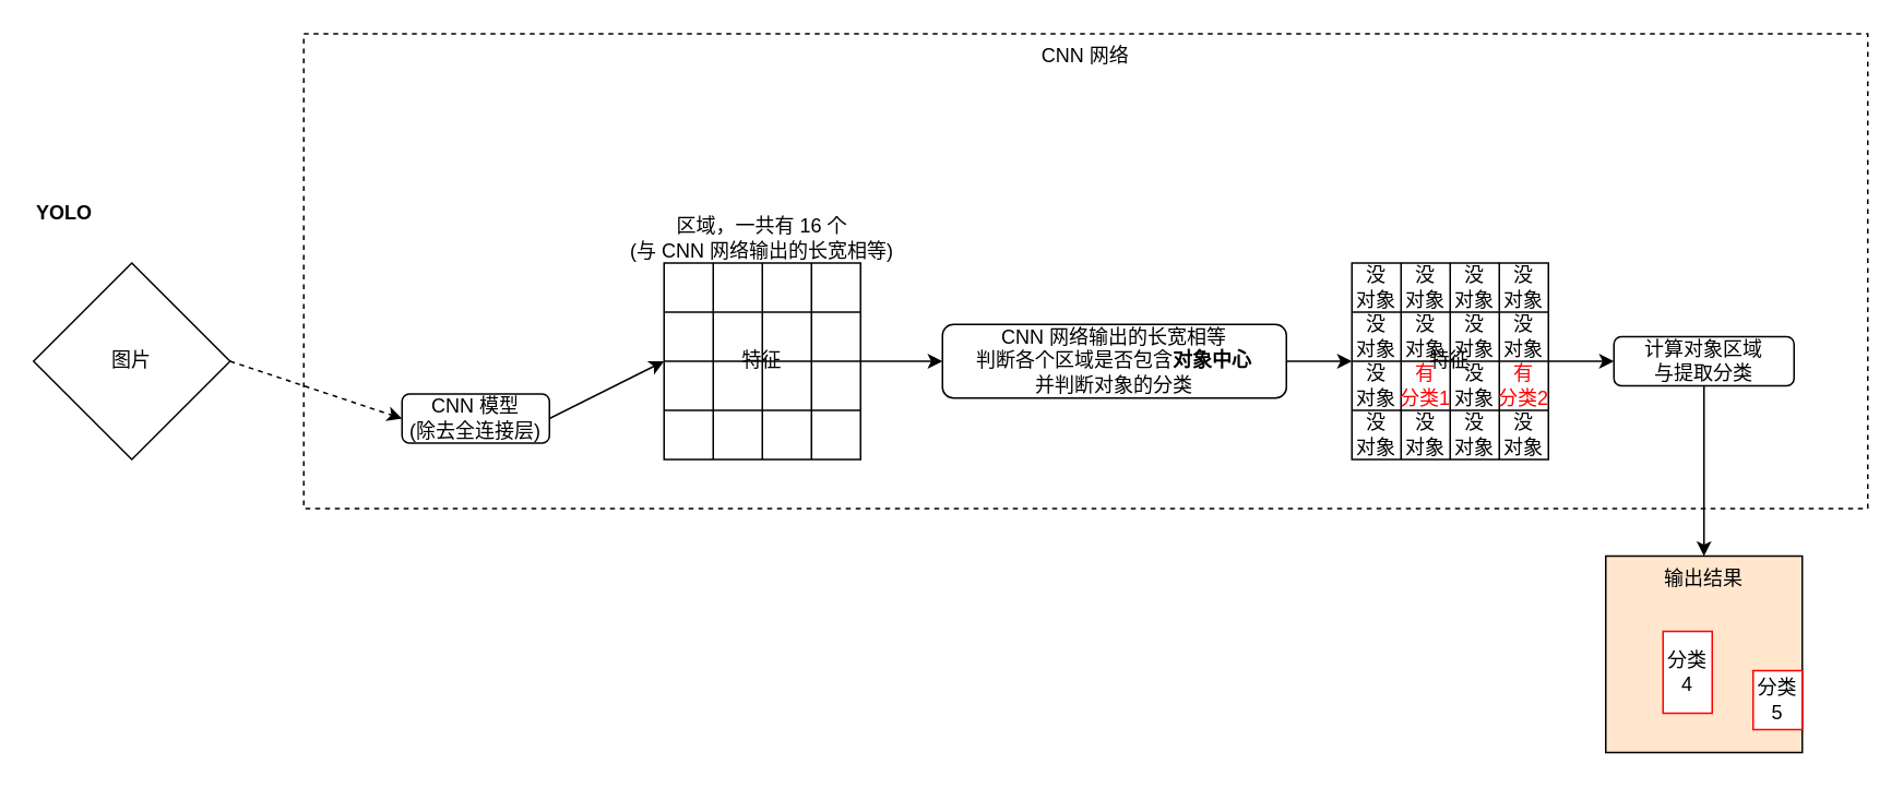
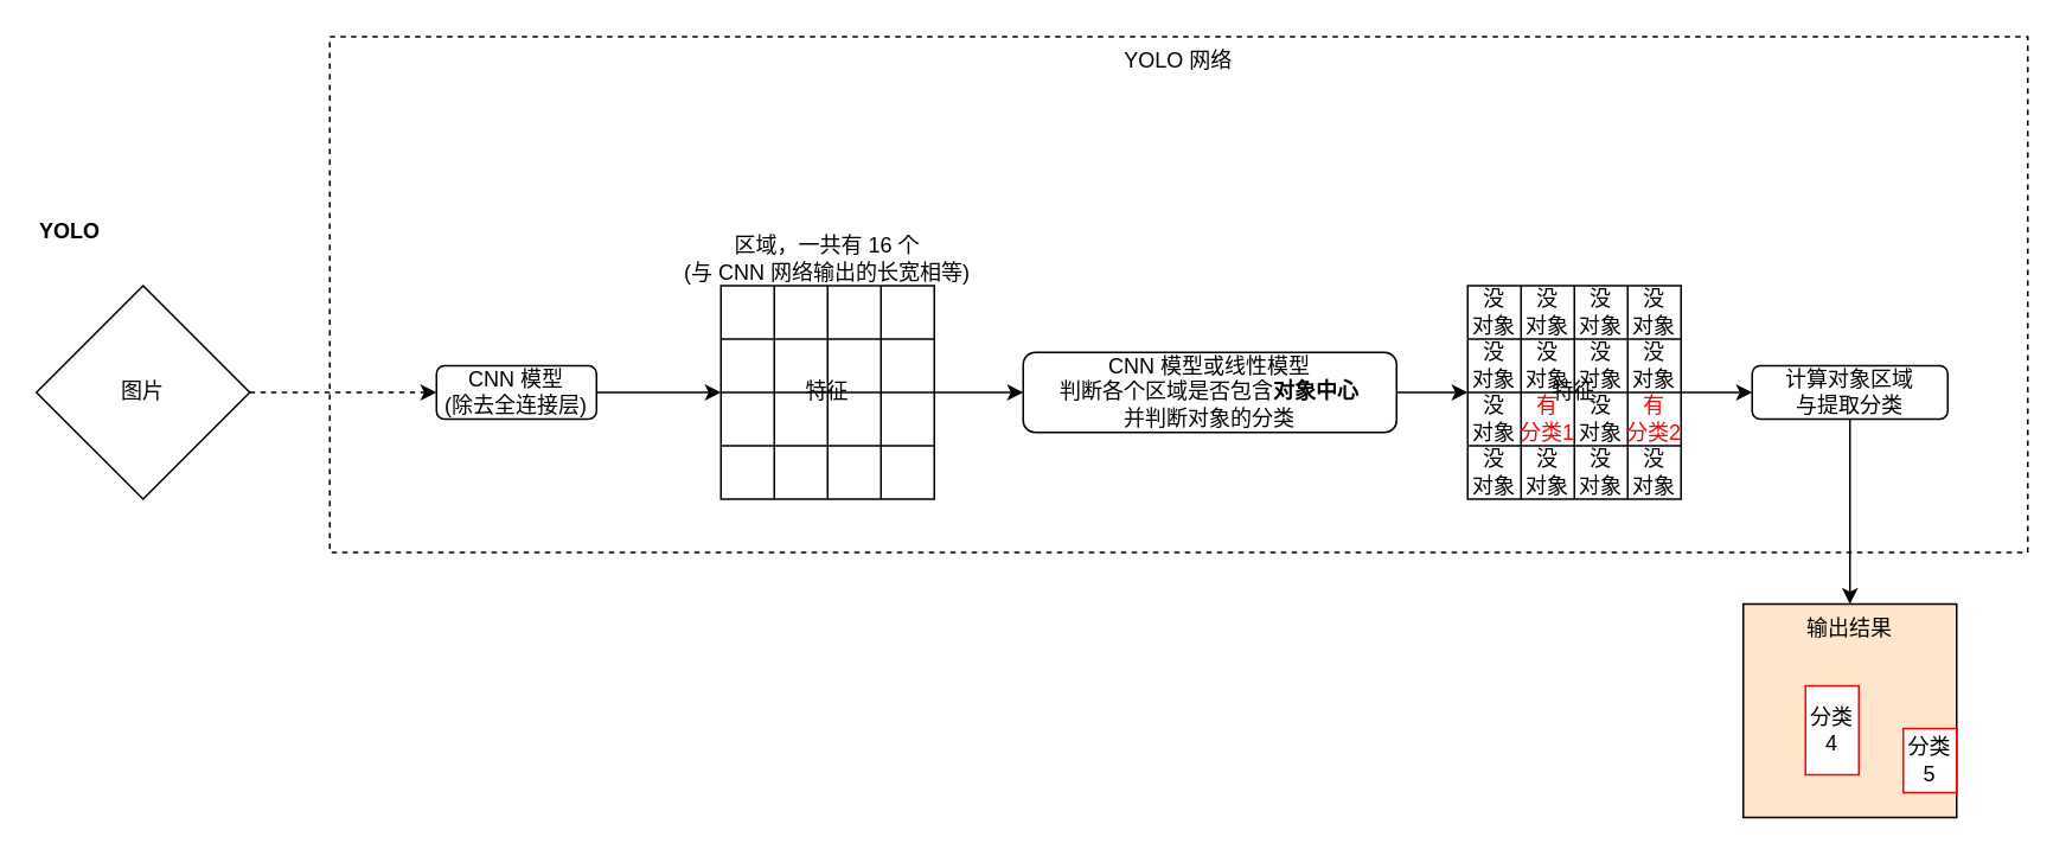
- <mxCell id="2" value="CNN 网络" style="rounded=0;whiteSpace=wrap;html=1;align=center;dashed=1;verticalAlign=top;" parent="1" vertex="1"><mxGeometry x="185" y="20" width="955" height="290" as="geometry" /></mxCell>
+ <mxCell id="2" value="YOLO 网络" style="rounded=0;whiteSpace=wrap;html=1;align=center;dashed=1;verticalAlign=top;" parent="1" vertex="1"><mxGeometry x="185" y="20" width="955" height="290" as="geometry" /></mxCell>
- <mxCell id="17" value="CNN 网络输出的长宽相等&lt;br&gt;判断各个区域是否包含&lt;b&gt;对象中心&lt;br&gt;&lt;/b&gt;并判断对象的分类" style="rounded=1;whiteSpace=wrap;html=1;align=center;" parent="1" vertex="1"><mxGeometry x="575" y="197.5" width="210" height="45" as="geometry" /></mxCell>
+ <mxCell id="17" value="CNN 模型或线性模型&lt;br&gt;判断各个区域是否包含&lt;b&gt;对象中心&lt;br&gt;&lt;/b&gt;并判断对象的分类" style="rounded=1;whiteSpace=wrap;html=1;align=center;" parent="1" vertex="1"><mxGeometry x="575" y="197.5" width="210" height="45" as="geometry" /></mxCell>
- <mxCell id="7" value="CNN 模型&lt;br&gt;(除去全连接层)" style="rounded=1;whiteSpace=wrap;html=1;align=center;" parent="1" vertex="1"><mxGeometry x="245" y="240" width="90" height="30" as="geometry" /></mxCell>
+ <mxCell id="7" value="CNN 模型&lt;br&gt;(除去全连接层)" style="rounded=1;whiteSpace=wrap;html=1;align=center;" parent="1" vertex="1"><mxGeometry x="245" y="205" width="90" height="30" as="geometry" /></mxCell>
